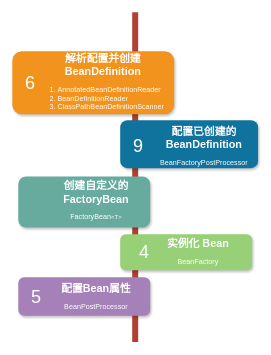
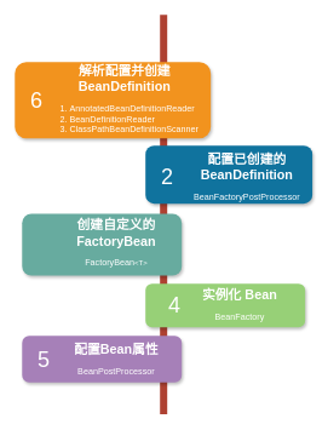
- <mxCell id="6" value="9" style="text;html=1;strokeColor=none;fillColor=none;align=center;verticalAlign=middle;whiteSpace=wrap;fontSize=30;fontColor=#FFFFFF;" parent="1" vertex="1"><mxGeometry x="210" y="233" width="40" height="20" as="geometry" /></mxCell>
+ <mxCell id="6" value="2" style="text;html=1;strokeColor=none;fillColor=none;align=center;verticalAlign=middle;whiteSpace=wrap;fontSize=30;fontColor=#FFFFFF;" parent="1" vertex="1"><mxGeometry x="210" y="233" width="40" height="20" as="geometry" /></mxCell>
